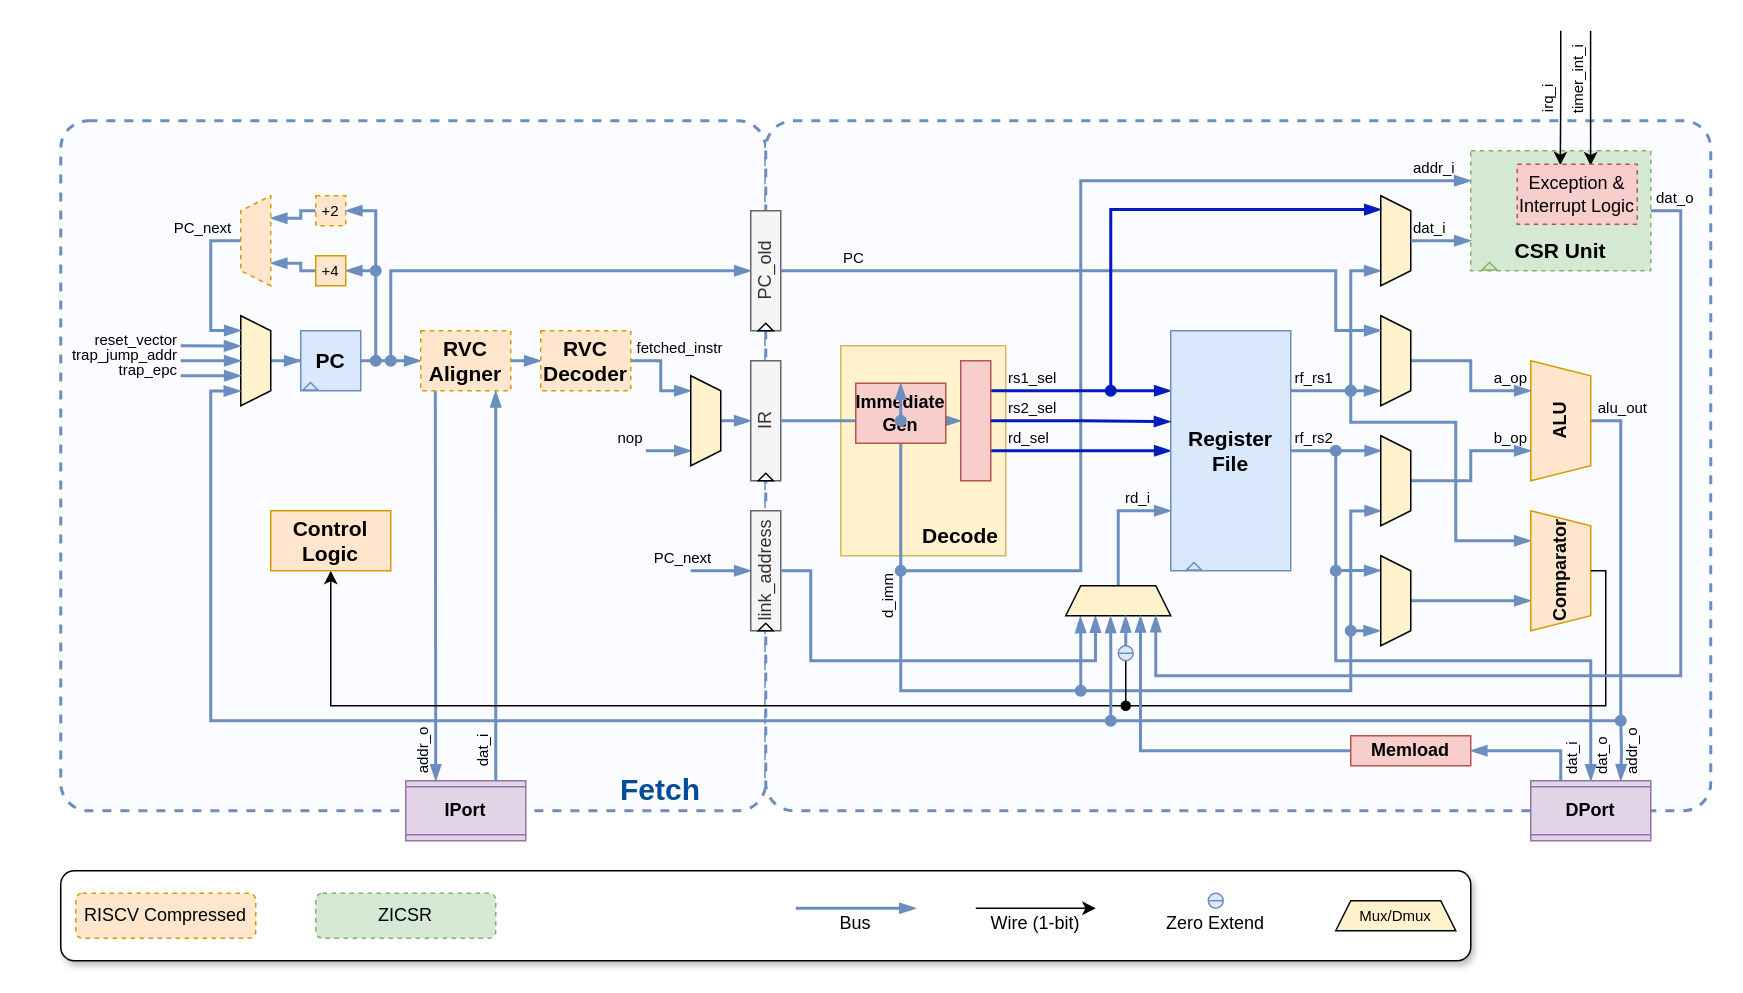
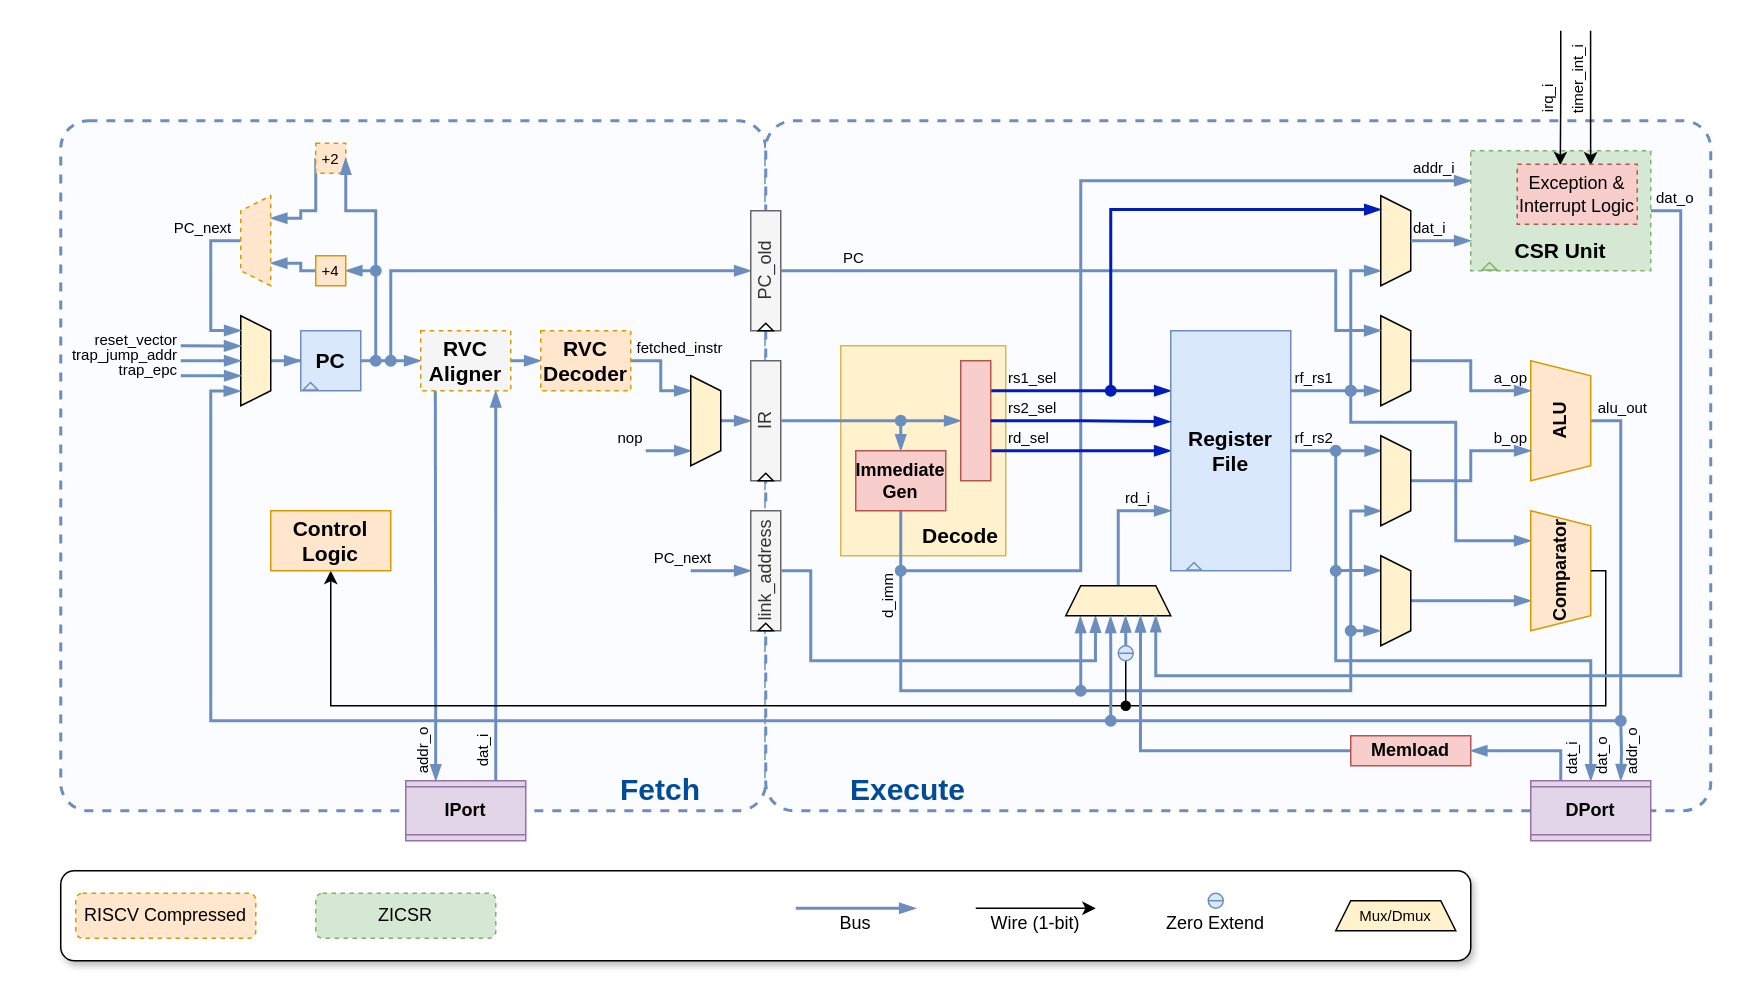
- <mxCell id="39" value="+2" style="rounded=0;whiteSpace=wrap;html=1;fontSize=10;dashed=1;fillColor=#ffe6cc;strokeColor=#d79b00;" parent="1" vertex="1"><mxGeometry x="210" y="130" width="20" height="20" as="geometry" /></mxCell>
+ <mxCell id="39" value="+2" style="rounded=0;whiteSpace=wrap;html=1;fontSize=10;dashed=1;fillColor=#ffe6cc;strokeColor=#d79b00;" parent="1" vertex="1"><mxGeometry x="210" y="95" width="20" height="20" as="geometry" /></mxCell>
- <mxCell id="103" value="RVC&lt;br style=&quot;font-size: 14px;&quot;&gt;Aligner" style="rounded=0;whiteSpace=wrap;html=1;fillColor=#ffe6cc;strokeColor=#d79b00;dashed=1;fontStyle=1;fontSize=14;" parent="1" vertex="1"><mxGeometry x="280" y="220" width="60" height="40" as="geometry" /></mxCell>
+ <mxCell id="103" value="RVC&lt;br style=&quot;font-size: 14px;&quot;&gt;Aligner" style="rounded=0;whiteSpace=wrap;html=1;fillColor=#f5f5f5;strokeColor=#d79b00;dashed=1;fontStyle=1;fontSize=14;" parent="1" vertex="1"><mxGeometry x="280" y="220" width="60" height="40" as="geometry" /></mxCell>
- <mxCell id="54" value="Immediate Gen" style="rounded=0;whiteSpace=wrap;html=1;fillColor=#f8cecc;strokeColor=#b85450;fontStyle=1" parent="1" vertex="1"><mxGeometry x="570" y="255" width="60" height="40" as="geometry" /></mxCell>
+ <mxCell id="54" value="Immediate Gen" style="rounded=0;whiteSpace=wrap;html=1;fillColor=#f8cecc;strokeColor=#b85450;fontStyle=1" parent="1" vertex="1"><mxGeometry x="570" y="300" width="60" height="40" as="geometry" /></mxCell>
+ <mxCell id="111" value="Execute" style="text;html=1;strokeColor=none;fillColor=none;align=center;verticalAlign=middle;whiteSpace=wrap;rounded=0;fontStyle=1;fontSize=20;fontColor=#004C99;" parent="1" vertex="1"><mxGeometry x="540" y="510" width="130" height="30" as="geometry" /></mxCell>
